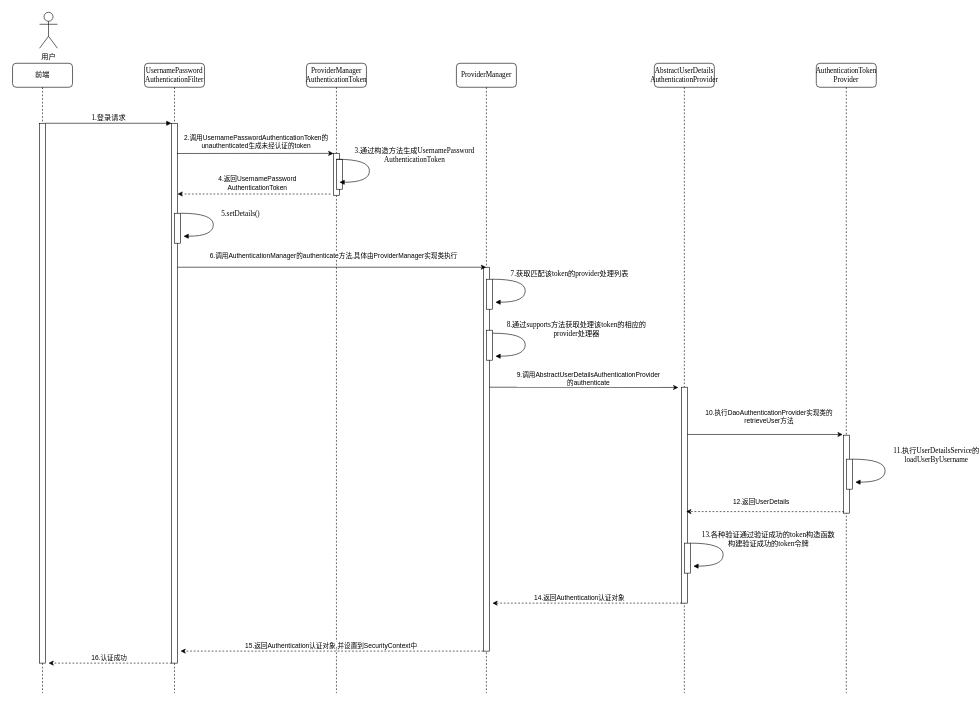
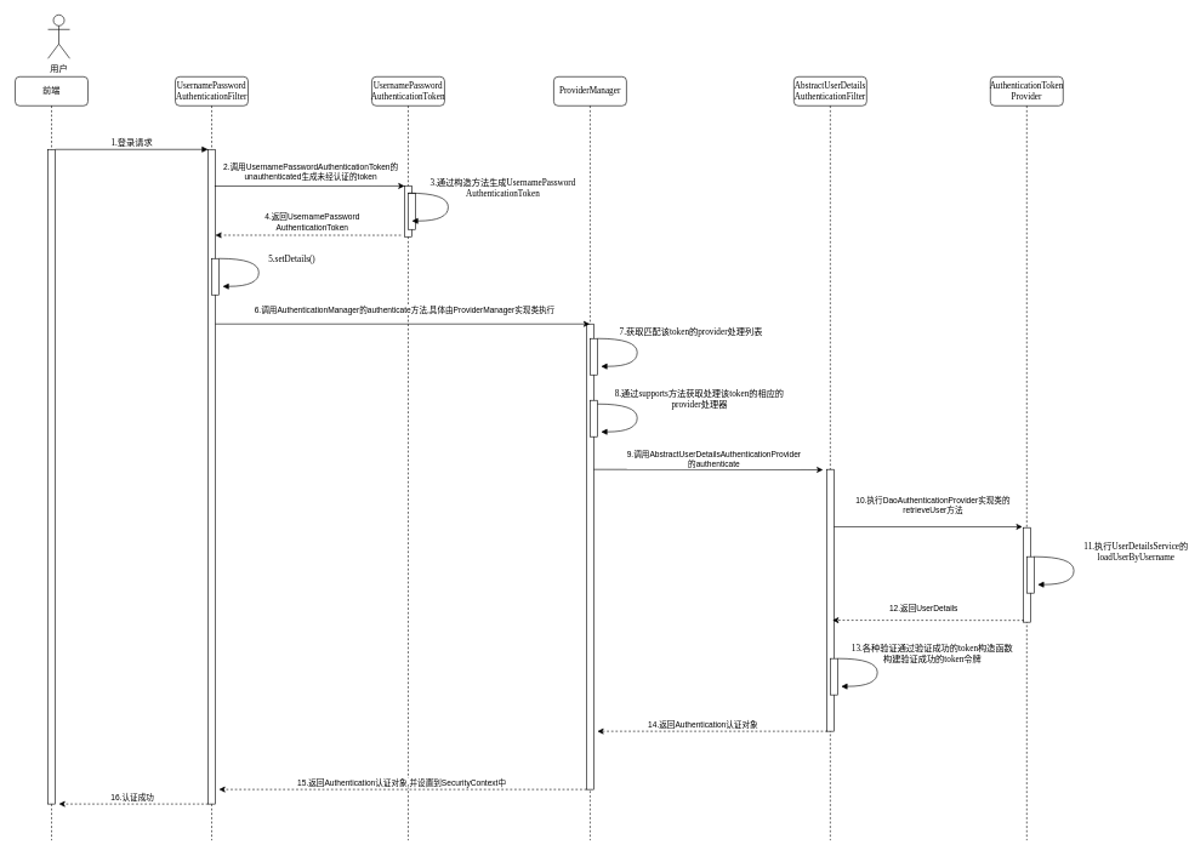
- <mxCell id="5" value="ProviderManager&lt;br&gt;AuthenticationToken" style="shape=umlLifeline;perimeter=lifelinePerimeter;whiteSpace=wrap;html=1;container=1;collapsible=0;recursiveResize=0;outlineConnect=0;rounded=1;shadow=0;comic=0;labelBackgroundColor=none;strokeWidth=1;fontFamily=Verdana;fontSize=12;align=center;" parent="1" vertex="1"><mxGeometry x="510" y="105" width="100" height="1050" as="geometry" /></mxCell>
+ <mxCell id="5" value="UsernamePassword&lt;br&gt;AuthenticationToken" style="shape=umlLifeline;perimeter=lifelinePerimeter;whiteSpace=wrap;html=1;container=1;collapsible=0;recursiveResize=0;outlineConnect=0;rounded=1;shadow=0;comic=0;labelBackgroundColor=none;strokeWidth=1;fontFamily=Verdana;fontSize=12;align=center;" parent="1" vertex="1"><mxGeometry x="510" y="105" width="100" height="1050" as="geometry" /></mxCell>
- <mxCell id="28" value="AbstractUserDetails&lt;br&gt;AuthenticationProvider" style="shape=umlLifeline;perimeter=lifelinePerimeter;whiteSpace=wrap;html=1;container=1;collapsible=0;recursiveResize=0;outlineConnect=0;rounded=1;shadow=0;comic=0;labelBackgroundColor=none;strokeWidth=1;fontFamily=Verdana;fontSize=12;align=center;" vertex="1" parent="1"><mxGeometry x="1090" y="105" width="100" height="1050" as="geometry" /></mxCell>
+ <mxCell id="28" value="AbstractUserDetails&lt;br&gt;AuthenticationFilter" style="shape=umlLifeline;perimeter=lifelinePerimeter;whiteSpace=wrap;html=1;container=1;collapsible=0;recursiveResize=0;outlineConnect=0;rounded=1;shadow=0;comic=0;labelBackgroundColor=none;strokeWidth=1;fontFamily=Verdana;fontSize=12;align=center;" vertex="1" parent="1"><mxGeometry x="1090" y="105" width="100" height="1050" as="geometry" /></mxCell>
